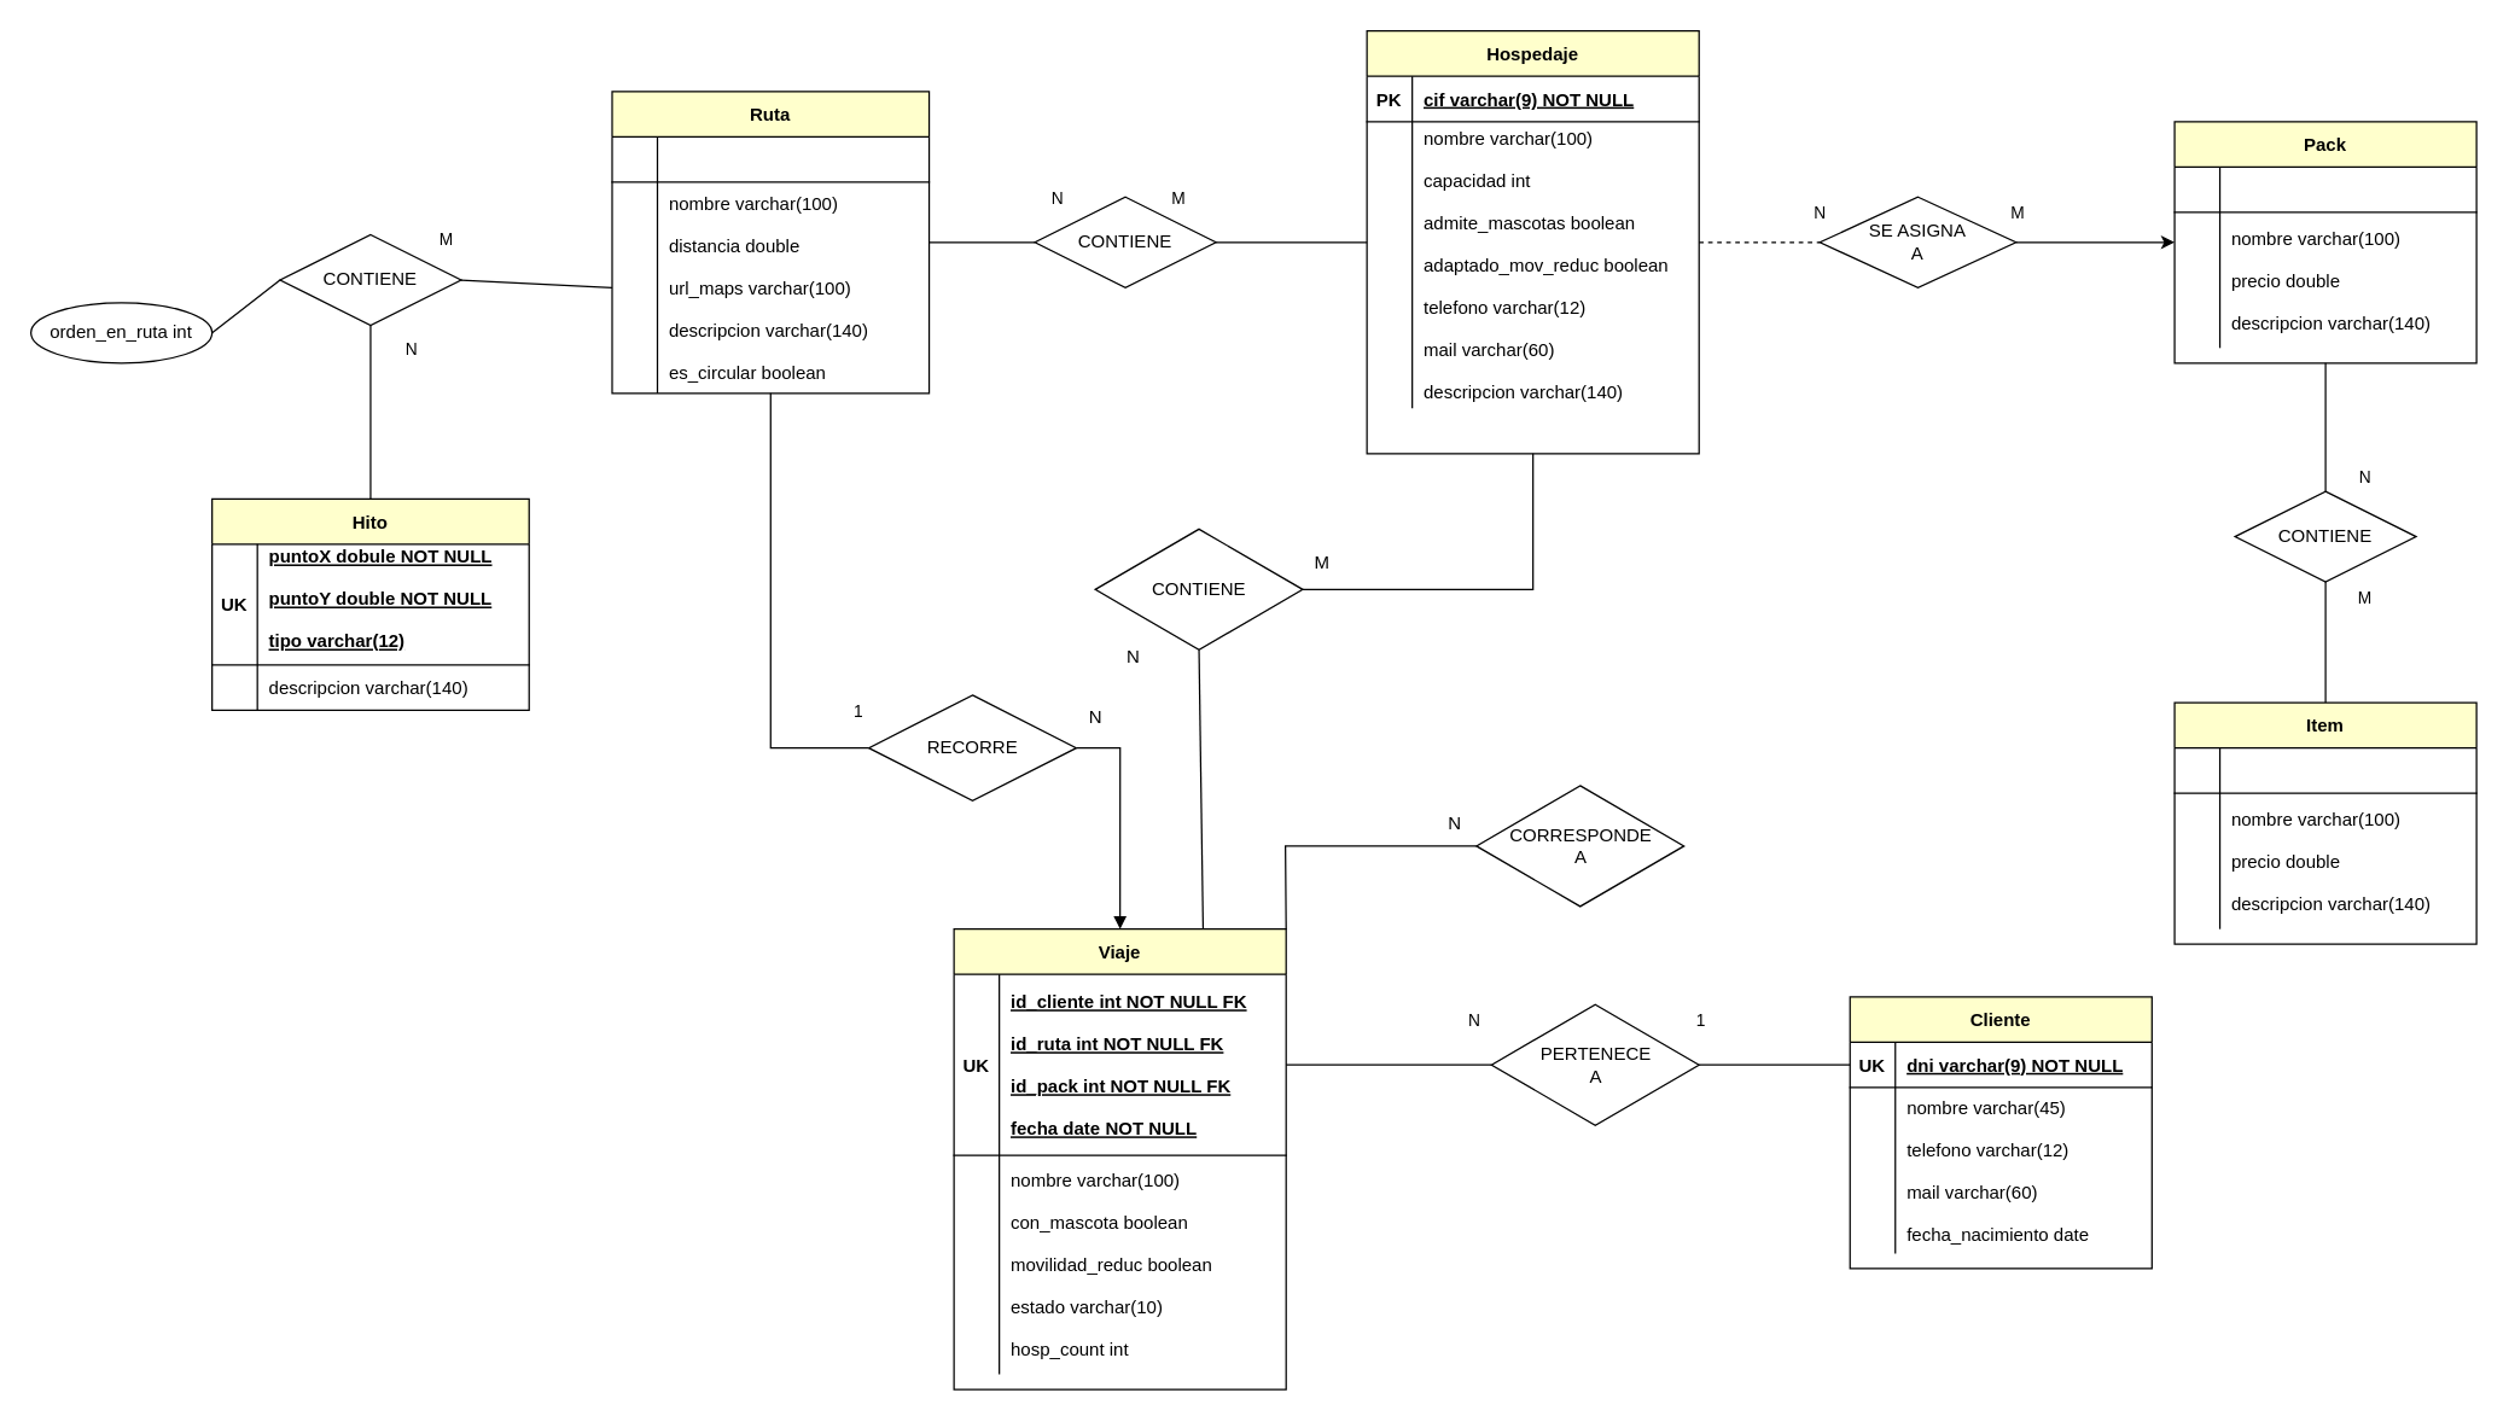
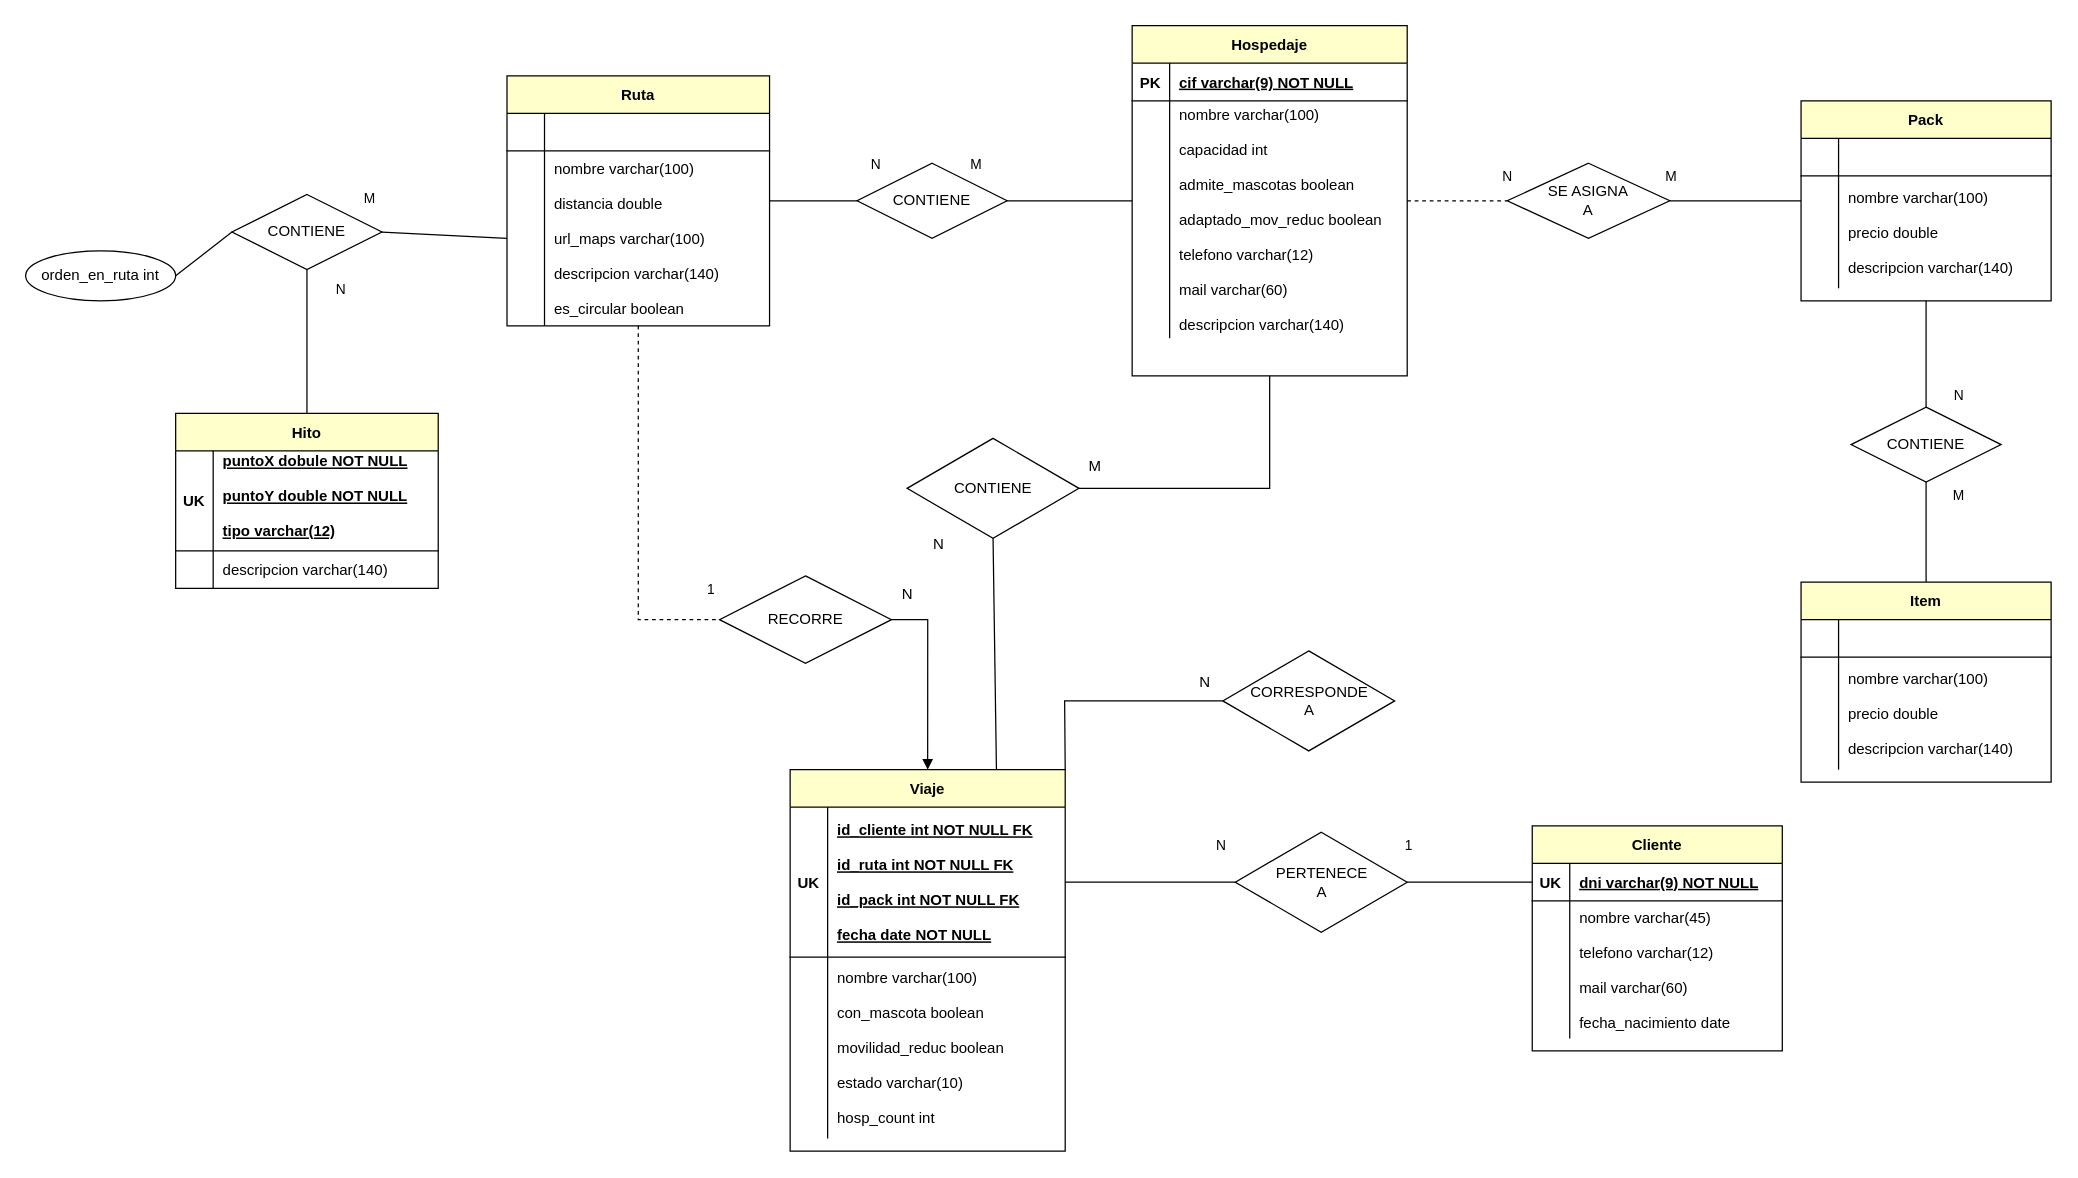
- <mxCell id="56" value="" style="endArrow=classic;html=1;rounded=0;exitX=1;exitY=0.5;exitDx=0;exitDy=0;entryX=0;entryY=0.5;entryDx=0;entryDy=0;" parent="1" source="55" target="30" edge="1"><mxGeometry relative="1" as="geometry"><mxPoint x="1355" y="173.82" as="sourcePoint" /><mxPoint x="1490" y="160" as="targetPoint" /></mxGeometry></mxCell>
+ <mxCell id="56" value="" style="endArrow=none;html=1;rounded=0;exitX=1;exitY=0.5;exitDx=0;exitDy=0;entryX=0;entryY=0.5;entryDx=0;entryDy=0;" parent="1" source="55" target="30" edge="1"><mxGeometry relative="1" as="geometry"><mxPoint x="1355" y="173.82" as="sourcePoint" /><mxPoint x="1490" y="160" as="targetPoint" /></mxGeometry></mxCell>
- <mxCell id="49" value="" style="endArrow=none;html=1;rounded=0;exitX=0.5;exitY=1;exitDx=0;exitDy=0;entryX=0;entryY=0.5;entryDx=0;entryDy=0;" parent="1" source="16" target="69" edge="1"><mxGeometry relative="1" as="geometry"><mxPoint x="537.5" y="345" as="sourcePoint" /><mxPoint x="672.71" y="495" as="targetPoint" /><Array as="points"><mxPoint x="510" y="495" /></Array></mxGeometry></mxCell>
+ <mxCell id="49" value="" style="endArrow=none;html=1;rounded=0;exitX=0.5;exitY=1;exitDx=0;exitDy=0;entryX=0;entryY=0.5;entryDx=0;entryDy=0;dashed=1;" parent="1" source="16" target="69" edge="1"><mxGeometry relative="1" as="geometry"><mxPoint x="537.5" y="345" as="sourcePoint" /><mxPoint x="672.71" y="495" as="targetPoint" /><Array as="points"><mxPoint x="510" y="495" /></Array></mxGeometry></mxCell>
